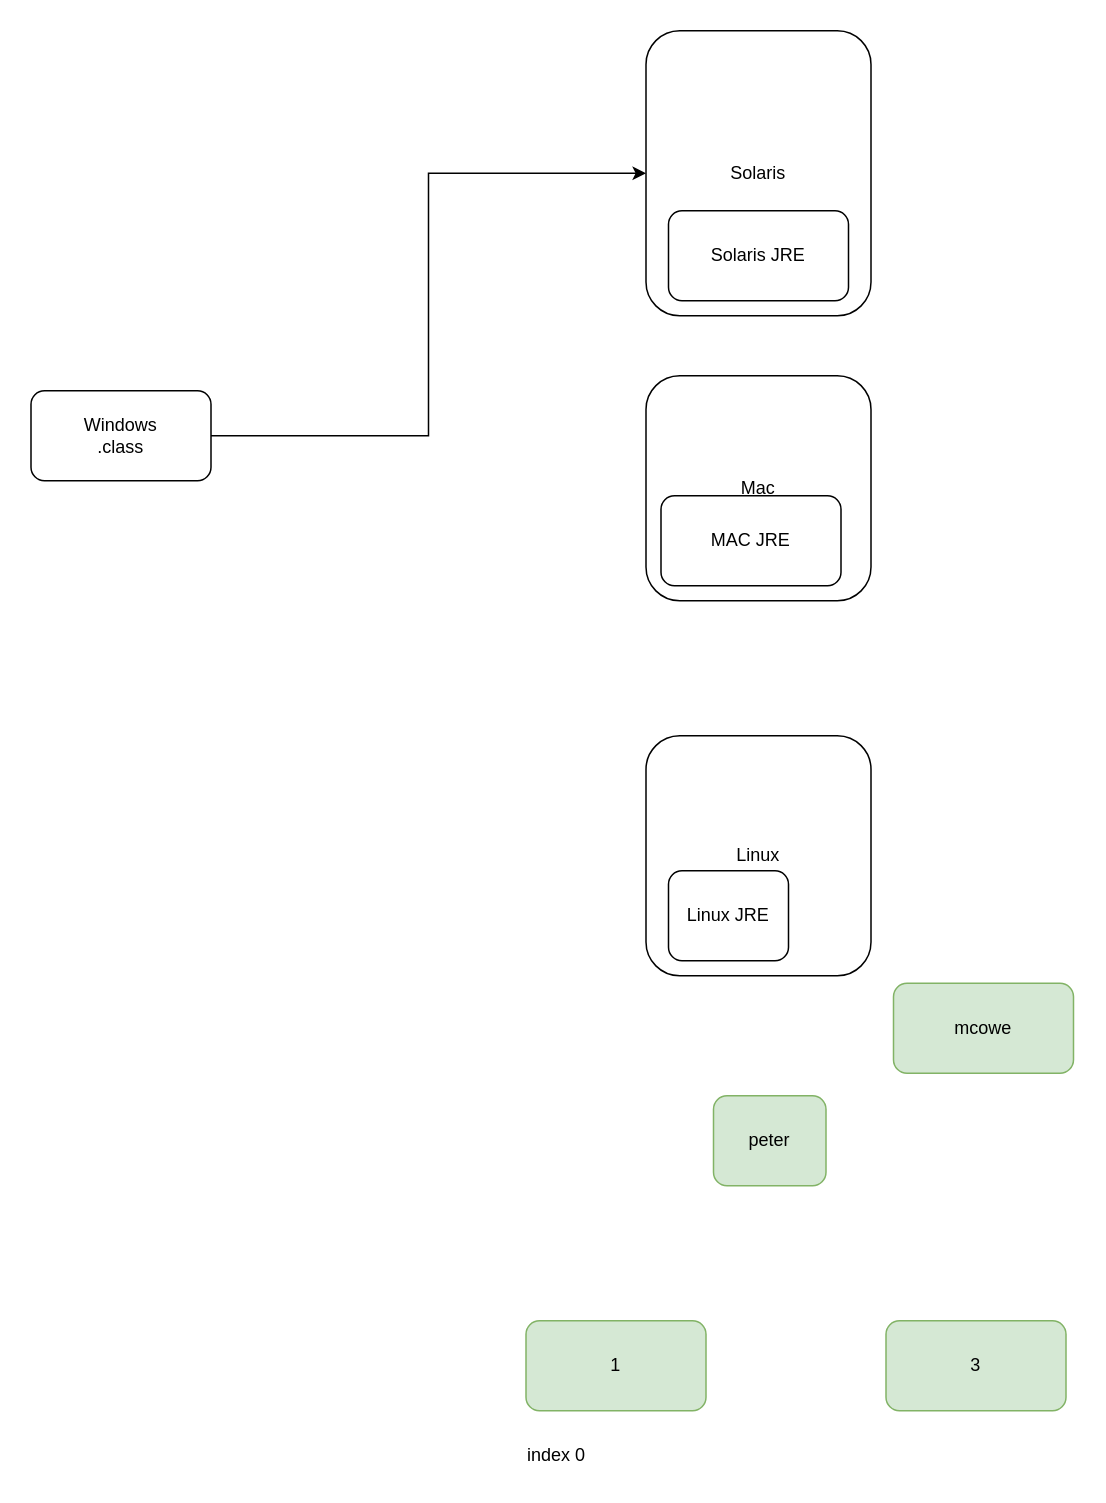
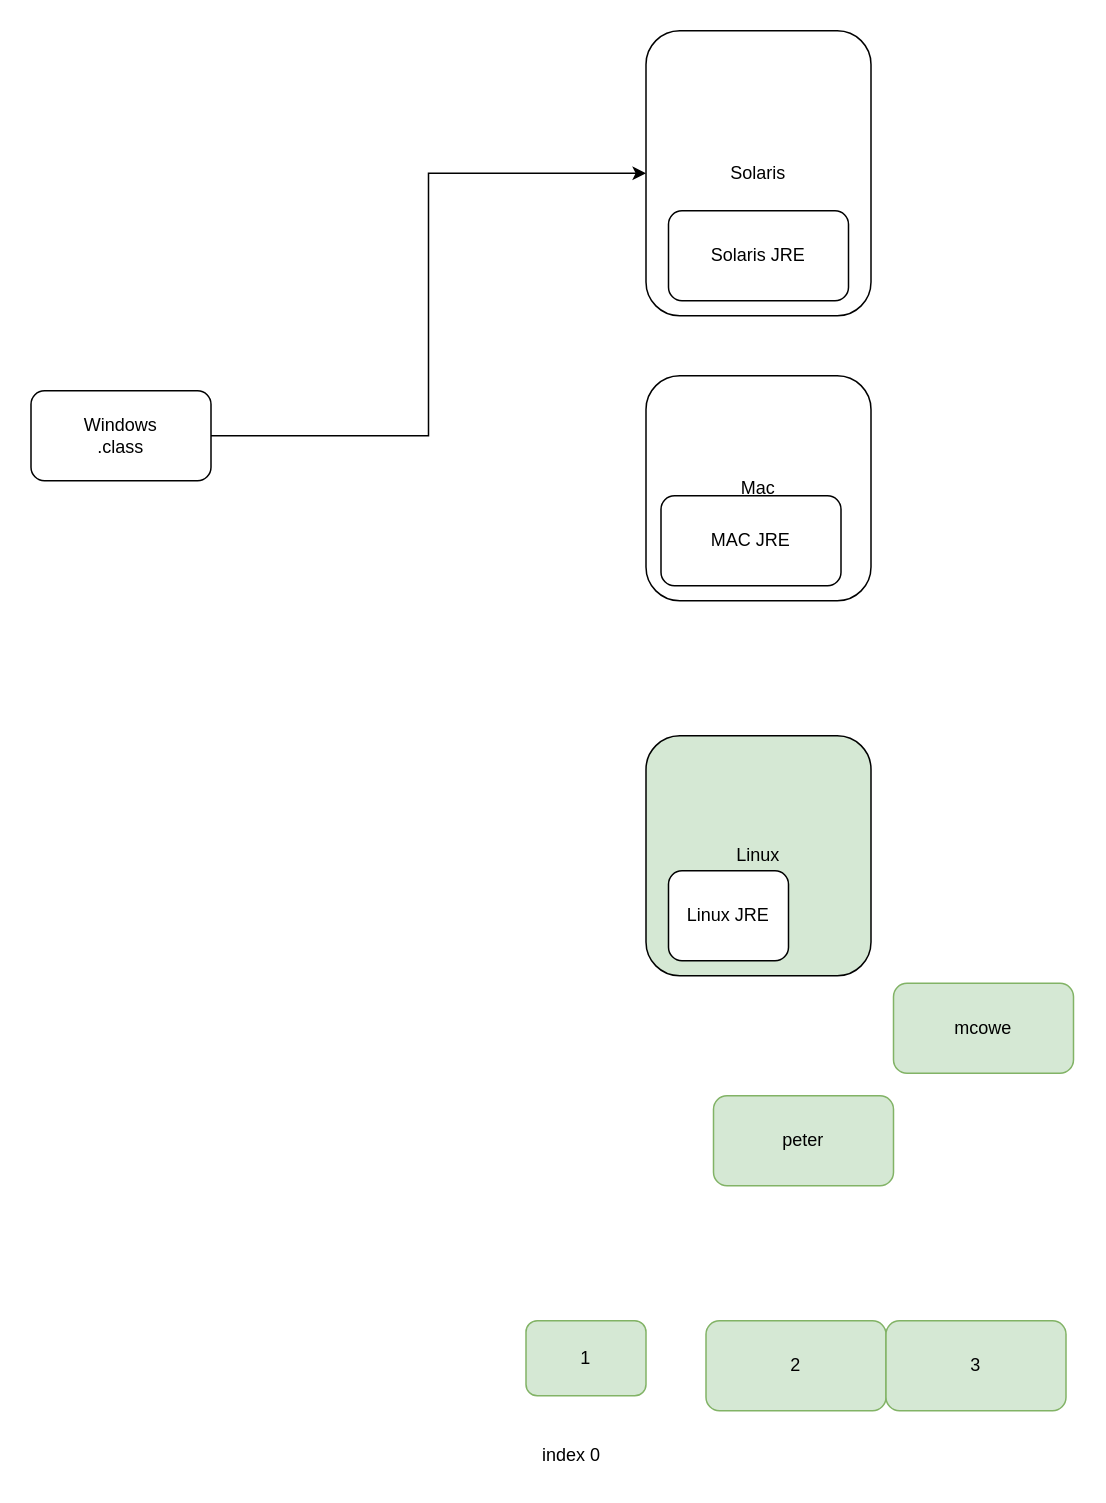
- <mxCell id="6" value="Linux" style="rounded=1;whiteSpace=wrap;html=1;" parent="1" vertex="1"><mxGeometry x="430" y="490" width="150" height="160" as="geometry" /></mxCell>
+ <mxCell id="6" value="Linux" style="rounded=1;whiteSpace=wrap;html=1;fillColor=#d5e8d4;" parent="1" vertex="1"><mxGeometry x="430" y="490" width="150" height="160" as="geometry" /></mxCell>
- <mxCell id="10" value="peter" style="rounded=1;whiteSpace=wrap;html=1;fillColor=#d5e8d4;strokeColor=#82b366;" parent="1" vertex="1"><mxGeometry x="475" y="730" width="75" height="60" as="geometry" /></mxCell>
+ <mxCell id="10" value="peter" style="rounded=1;whiteSpace=wrap;html=1;fillColor=#d5e8d4;strokeColor=#82b366;" parent="1" vertex="1"><mxGeometry x="475" y="730" width="120" height="60" as="geometry" /></mxCell>
- <mxCell id="12" value="1" style="rounded=1;whiteSpace=wrap;html=1;fillColor=#d5e8d4;strokeColor=#82b366;" parent="1" vertex="1"><mxGeometry x="350" y="880" width="120" height="60" as="geometry" /></mxCell>
+ <mxCell id="12" value="1" style="rounded=1;whiteSpace=wrap;html=1;fillColor=#d5e8d4;strokeColor=#82b366;" parent="1" vertex="1"><mxGeometry x="350" y="880" width="80" height="50" as="geometry" /></mxCell>
+ <mxCell id="13" value="2" style="rounded=1;whiteSpace=wrap;html=1;fillColor=#d5e8d4;strokeColor=#82b366;" parent="1" vertex="1"><mxGeometry x="470" y="880" width="120" height="60" as="geometry" /></mxCell>
- <mxCell id="15" value="index 0" style="text;html=1;align=center;verticalAlign=middle;resizable=0;points=[];autosize=1;" parent="1" vertex="1"><mxGeometry x="345" y="960" width="50" height="20" as="geometry" /></mxCell>
+ <mxCell id="15" value="index 0" style="text;html=1;align=center;verticalAlign=middle;resizable=0;points=[];autosize=1;" parent="1" vertex="1"><mxGeometry x="355" y="960" width="50" height="20" as="geometry" /></mxCell>
